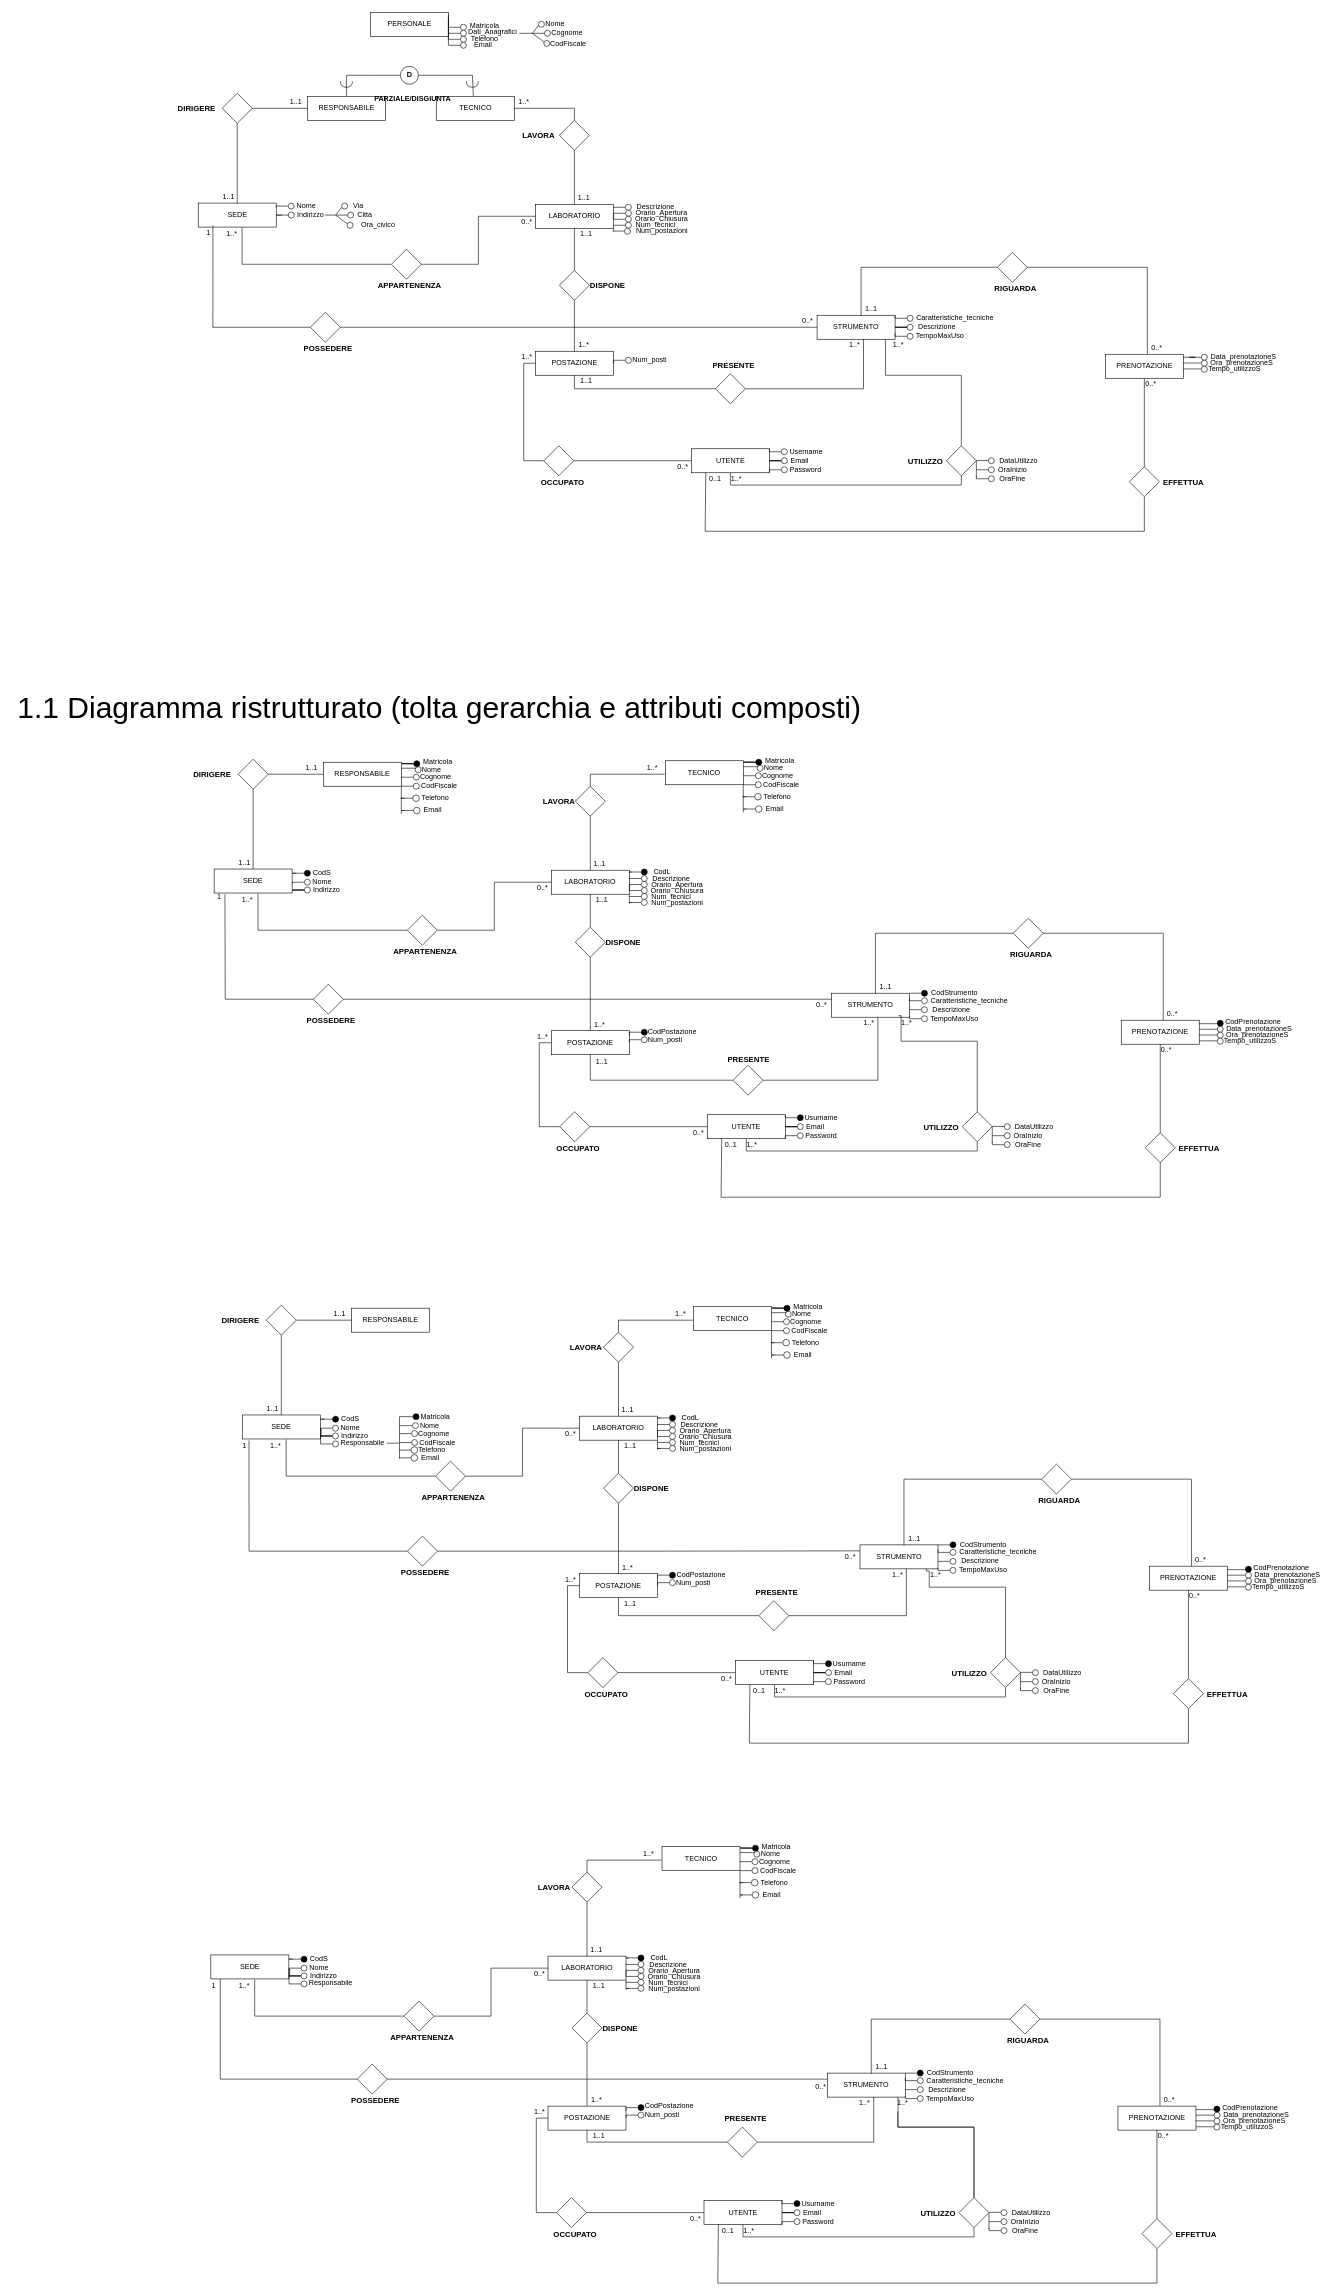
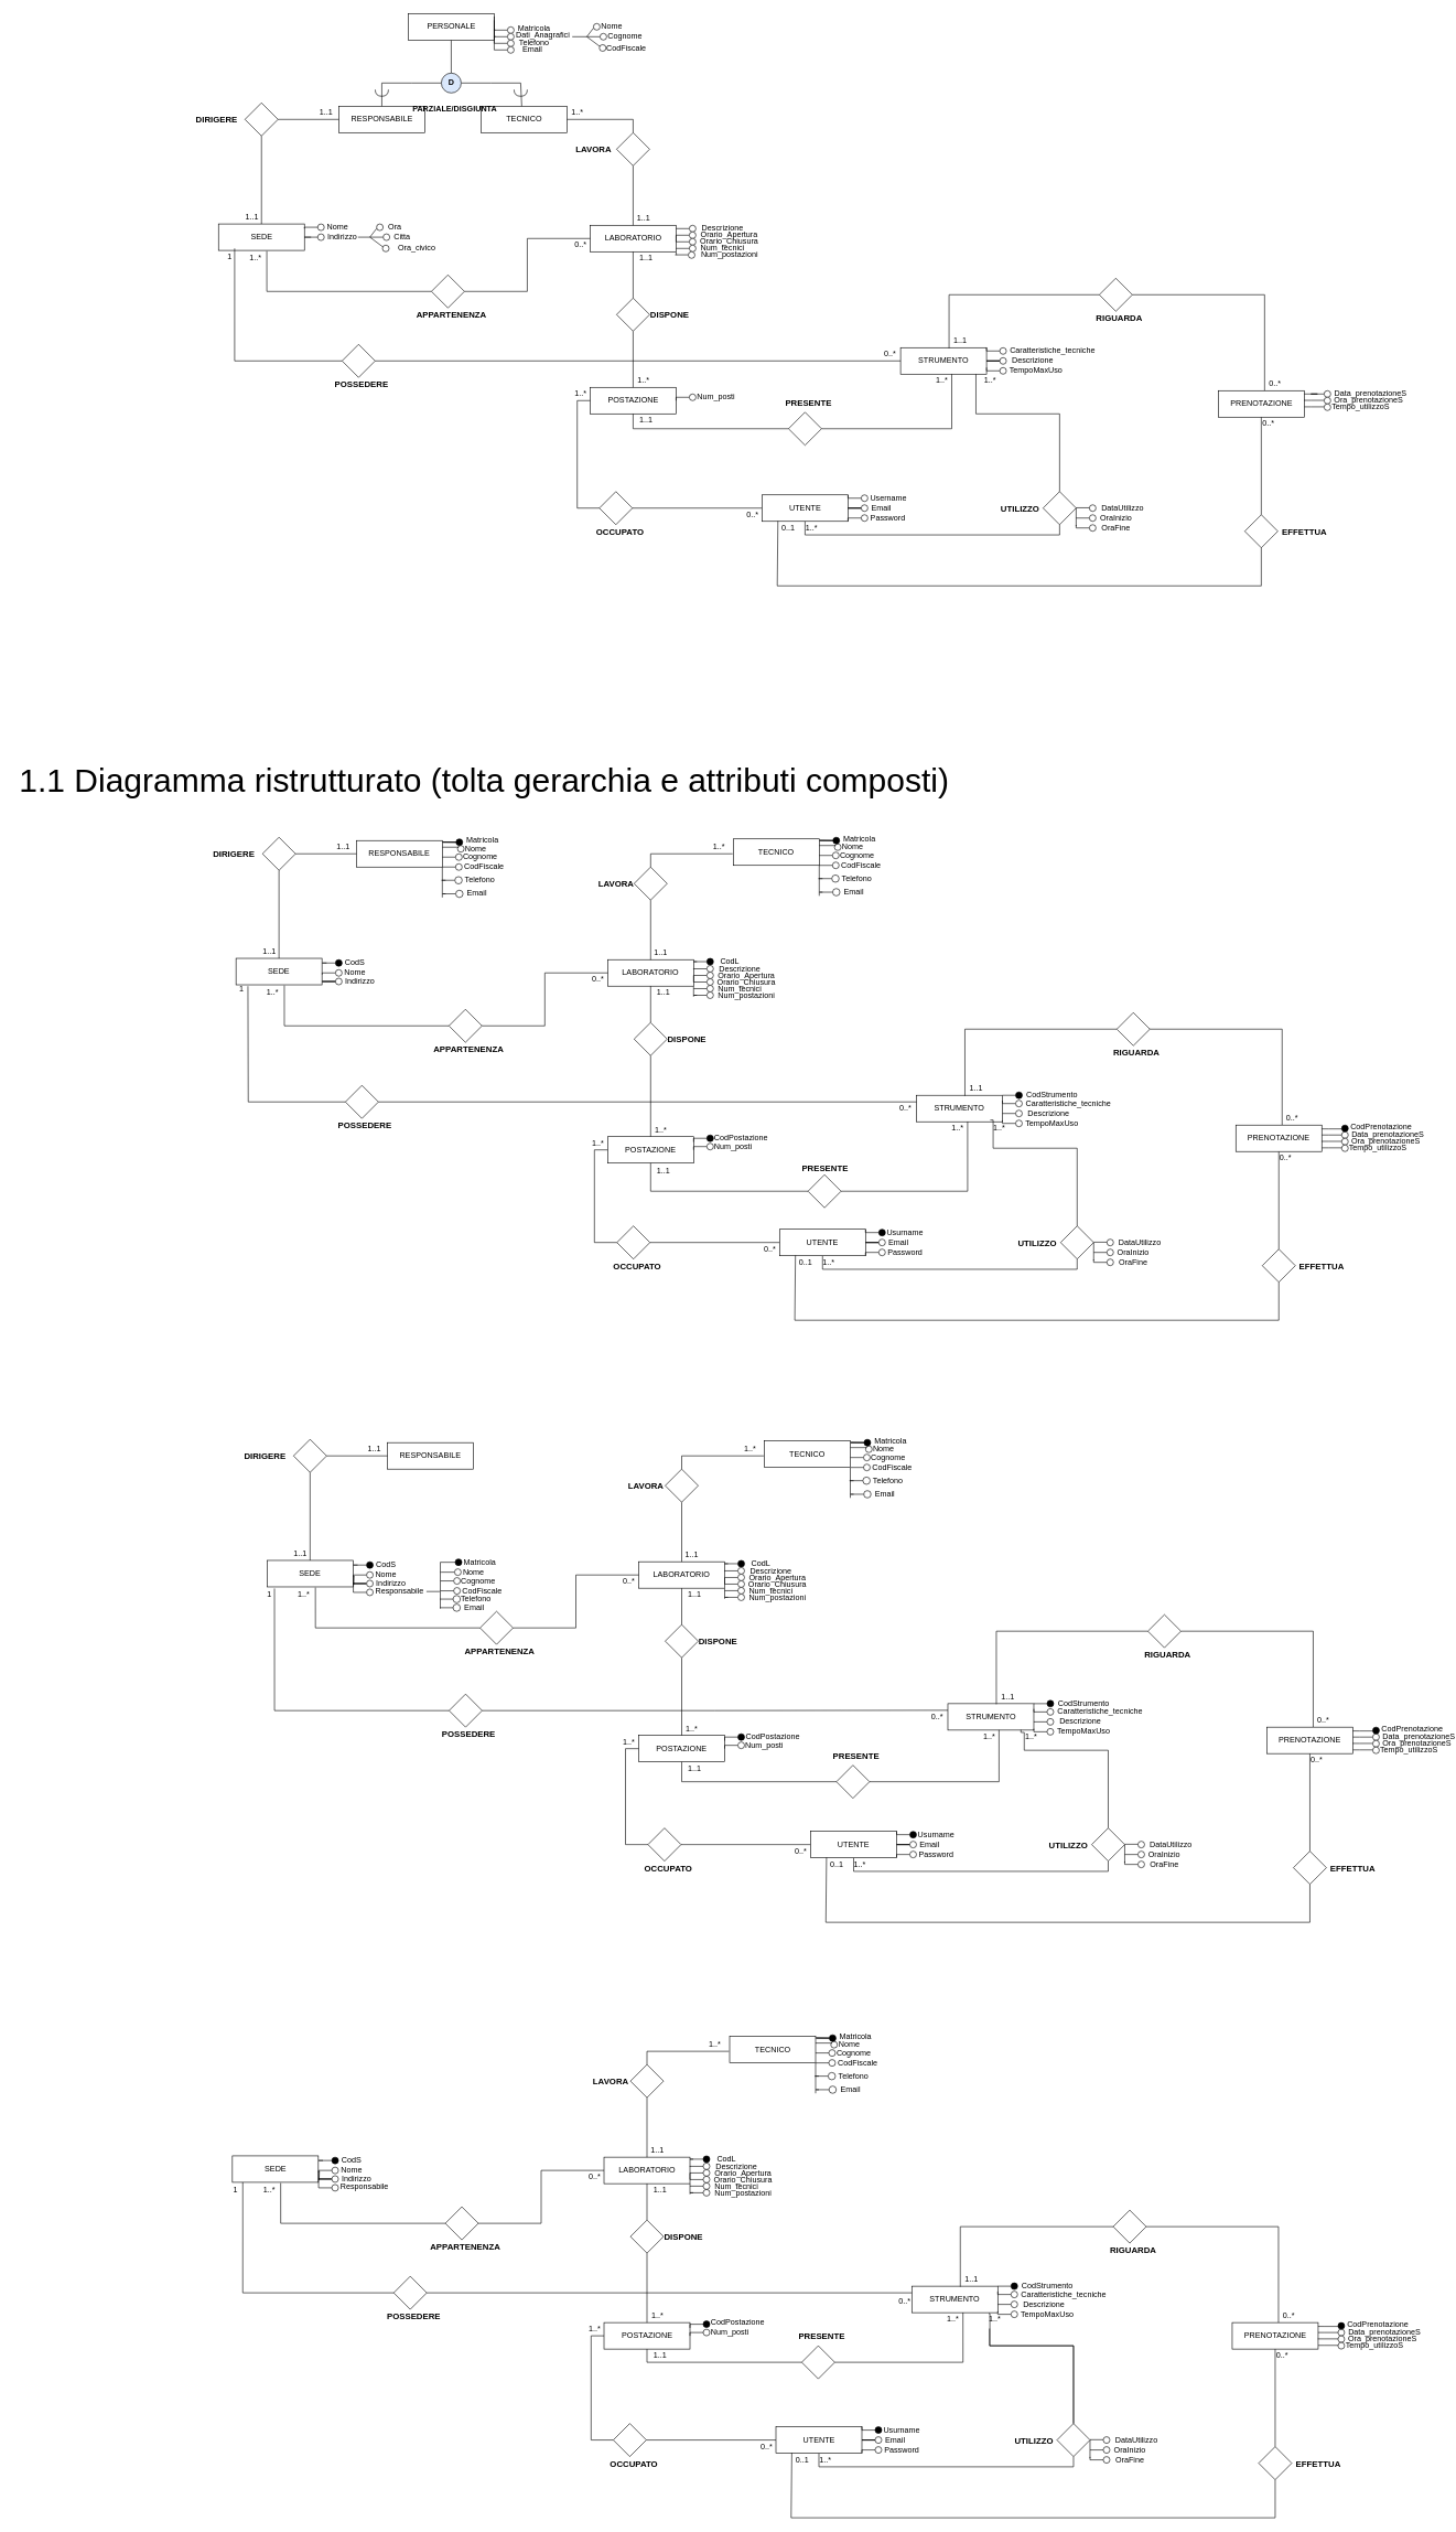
+ <mxCell id="16" style="edgeStyle=orthogonalEdgeStyle;rounded=0;orthogonalLoop=1;jettySize=auto;html=1;entryX=0.5;entryY=0;entryDx=0;entryDy=0;endArrow=none;endFill=0;fontSize=12;" parent="1" source="17" target="14" edge="1"><mxGeometry relative="1" as="geometry" /></mxCell>
- <mxCell id="14" value="&lt;b&gt;D&lt;/b&gt;" style="ellipse;whiteSpace=wrap;html=1;aspect=fixed;fontSize=12;" parent="1" vertex="1"><mxGeometry x="666.5" y="110" width="30" height="30" as="geometry" /></mxCell>
+ <mxCell id="14" value="&lt;b&gt;D&lt;/b&gt;" style="ellipse;whiteSpace=wrap;html=1;aspect=fixed;fontSize=12;fillColor=#dae8fc;" parent="1" vertex="1"><mxGeometry x="666.5" y="110" width="30" height="30" as="geometry" /></mxCell>
- <mxCell id="55" value="Via" style="text;html=1;strokeColor=none;fillColor=none;align=center;verticalAlign=middle;whiteSpace=wrap;rounded=0;fontSize=12;" parent="1" vertex="1"><mxGeometry x="583.5" y="338" width="25" height="10" as="geometry" /></mxCell>
+ <mxCell id="55" value="Ora" style="text;html=1;strokeColor=none;fillColor=none;align=center;verticalAlign=middle;whiteSpace=wrap;rounded=0;fontSize=12;" parent="1" vertex="1"><mxGeometry x="583.5" y="338" width="25" height="10" as="geometry" /></mxCell>
